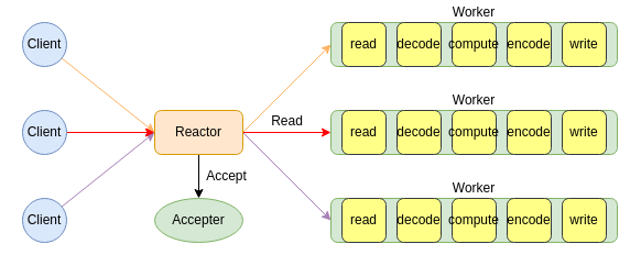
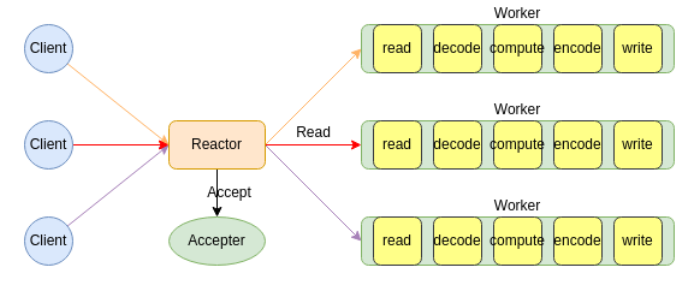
- <mxCell id="14" value="Accept" style="text;html=1;align=center;verticalAlign=middle;resizable=0;points=[];;autosize=1;" parent="1" vertex="1"><mxGeometry x="180" y="150" width="50" height="20" as="geometry" /></mxCell>
+ <mxCell id="14" value="Accept" style="text;html=1;align=center;verticalAlign=middle;resizable=0;points=[];;autosize=1;" parent="1" vertex="1"><mxGeometry x="165" y="150" width="50" height="20" as="geometry" /></mxCell>
